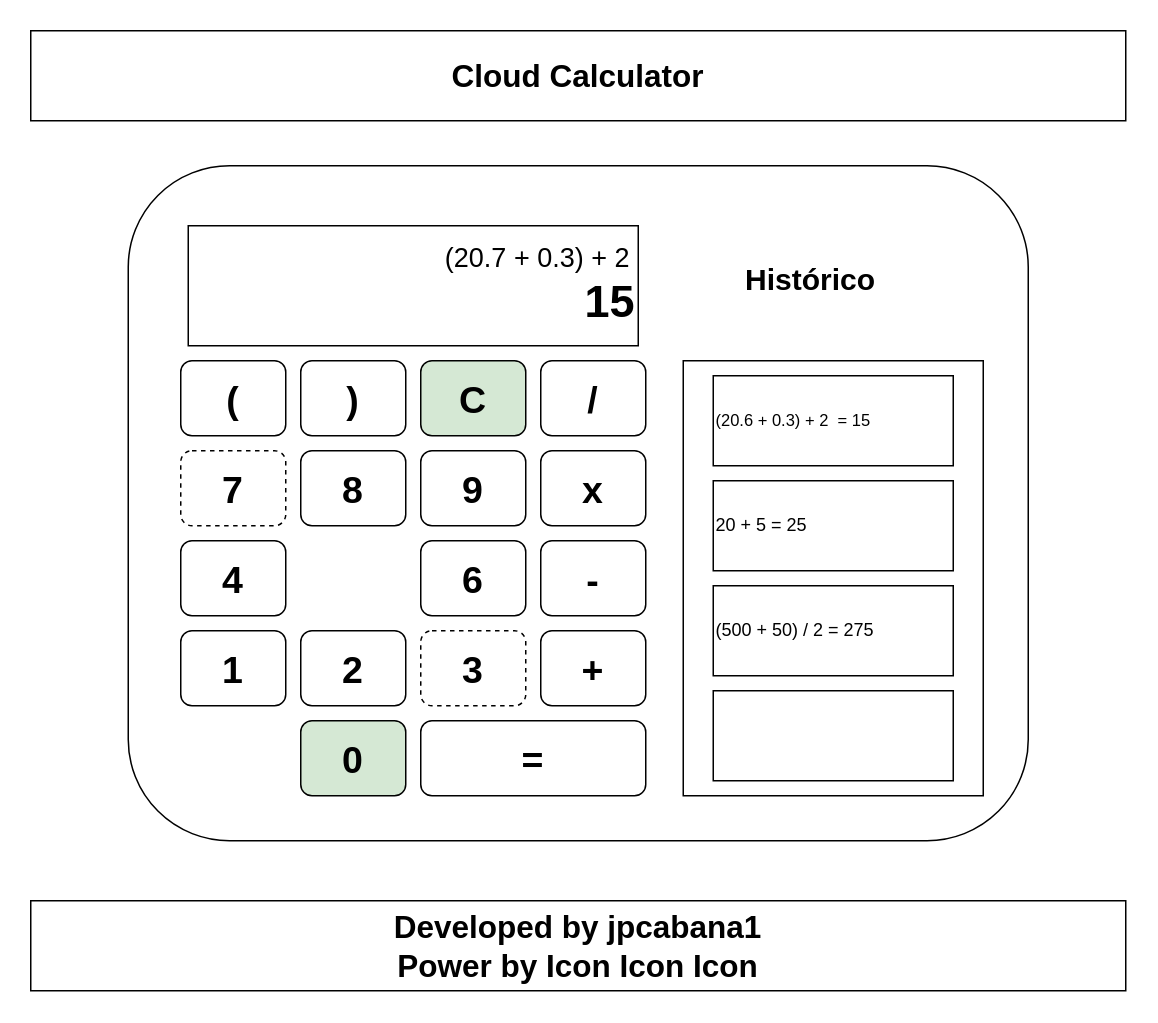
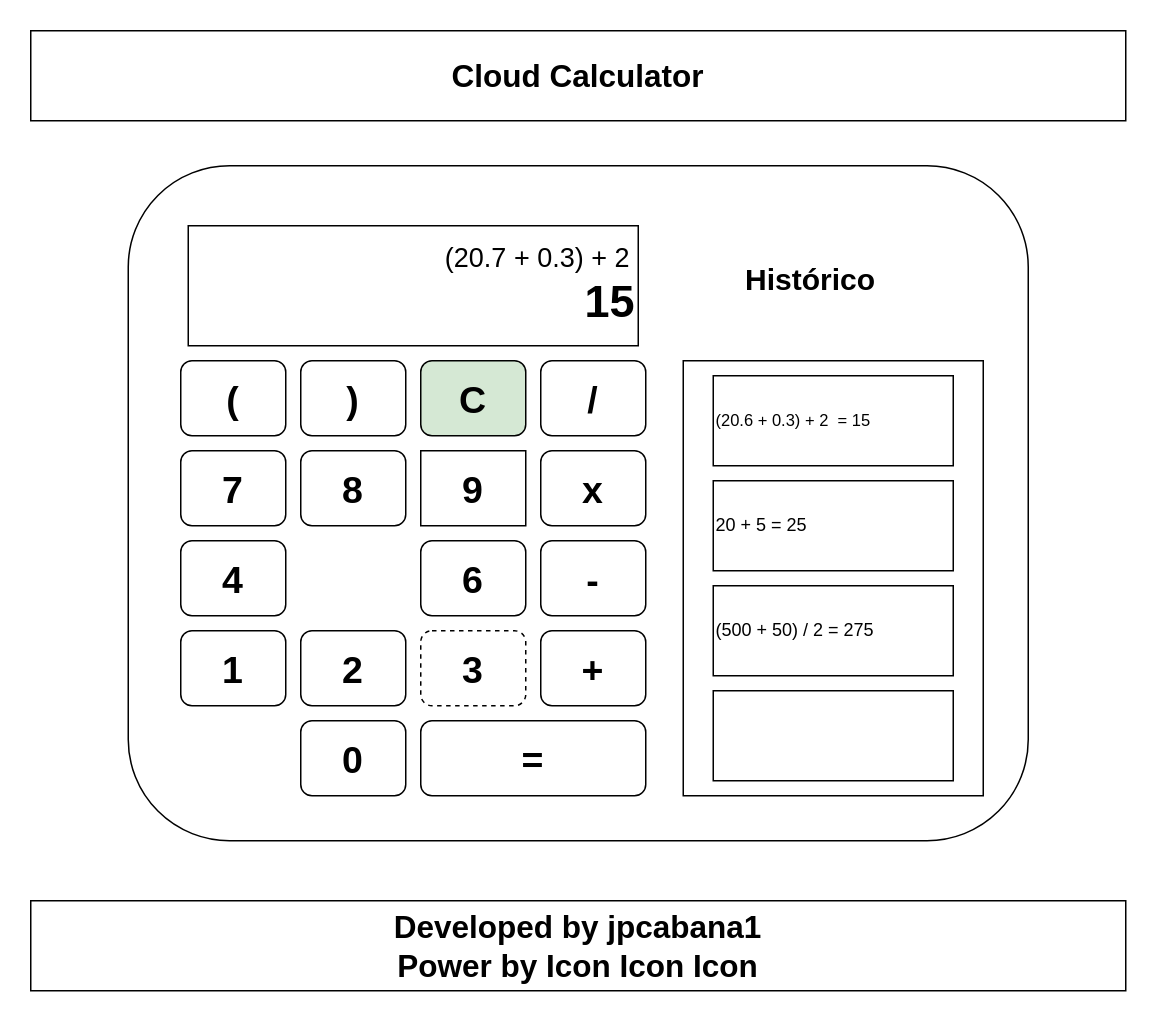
- <mxCell id="3" value="&lt;b&gt;&lt;font style=&quot;font-size: 25px&quot;&gt;7&lt;/font&gt;&lt;/b&gt;" style="rounded=1;whiteSpace=wrap;html=1;dashed=1;" parent="1" vertex="1"><mxGeometry x="120" y="300" width="70" height="50" as="geometry" /></mxCell>
+ <mxCell id="3" value="&lt;b&gt;&lt;font style=&quot;font-size: 25px&quot;&gt;7&lt;/font&gt;&lt;/b&gt;" style="rounded=1;whiteSpace=wrap;html=1;" parent="1" vertex="1"><mxGeometry x="120" y="300" width="70" height="50" as="geometry" /></mxCell>
- <mxCell id="5" value="&lt;b&gt;&lt;font style=&quot;font-size: 25px&quot;&gt;9&lt;/font&gt;&lt;/b&gt;" style="rounded=1;whiteSpace=wrap;html=1;" parent="1" vertex="1"><mxGeometry x="280" y="300" width="70" height="50" as="geometry" /></mxCell>
+ <mxCell id="5" value="&lt;b&gt;&lt;font style=&quot;font-size: 25px&quot;&gt;9&lt;/font&gt;&lt;/b&gt;" style="whiteSpace=wrap;html=1;rounded=0;" parent="1" vertex="1"><mxGeometry x="280" y="300" width="70" height="50" as="geometry" /></mxCell>
- <mxCell id="11" value="&lt;b&gt;&lt;font style=&quot;font-size: 25px&quot;&gt;0&lt;/font&gt;&lt;/b&gt;" style="rounded=1;whiteSpace=wrap;html=1;fillColor=#d5e8d4;" parent="1" vertex="1"><mxGeometry x="200" y="480" width="70" height="50" as="geometry" /></mxCell>
+ <mxCell id="11" value="&lt;b&gt;&lt;font style=&quot;font-size: 25px&quot;&gt;0&lt;/font&gt;&lt;/b&gt;" style="rounded=1;whiteSpace=wrap;html=1;" parent="1" vertex="1"><mxGeometry x="200" y="480" width="70" height="50" as="geometry" /></mxCell>
